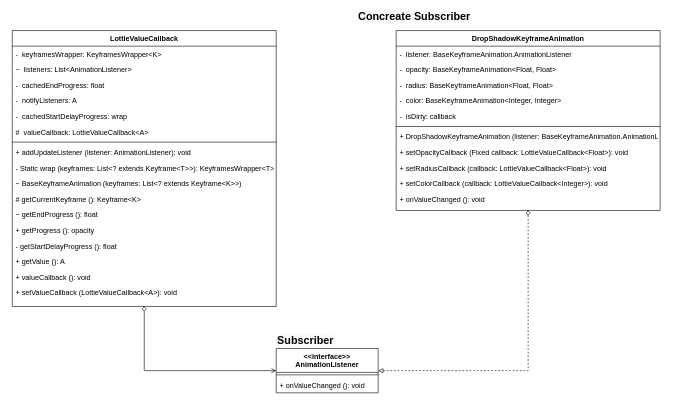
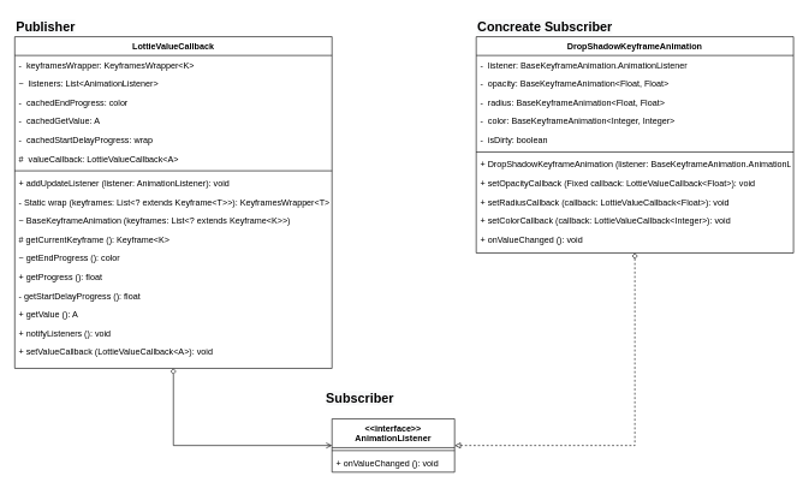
- <mxCell id="39" value="&lt;span style=&quot;color: rgb(0 , 0 , 0) ; font-family: &amp;#34;helvetica&amp;#34; ; font-size: 18px ; font-style: normal ; font-weight: 700 ; letter-spacing: normal ; text-align: center ; text-indent: 0px ; text-transform: none ; word-spacing: 0px ; background-color: rgb(248 , 249 , 250) ; display: inline ; float: none&quot;&gt;Concreate Subscriber&lt;/span&gt;" style="text;whiteSpace=wrap;html=1;" vertex="1" parent="1"><mxGeometry x="595" y="10" width="195" height="30" as="geometry" /></mxCell>
+ <mxCell id="39" value="&lt;span style=&quot;color: rgb(0 , 0 , 0) ; font-family: &amp;#34;helvetica&amp;#34; ; font-size: 18px ; font-style: normal ; font-weight: 700 ; letter-spacing: normal ; text-align: center ; text-indent: 0px ; text-transform: none ; word-spacing: 0px ; background-color: rgb(248 , 249 , 250) ; display: inline ; float: none&quot;&gt;Concreate Subscriber&lt;/span&gt;" style="text;whiteSpace=wrap;html=1;" vertex="1" parent="1"><mxGeometry x="660" y="20" width="195" height="30" as="geometry" /></mxCell>
+ <mxCell id="37" value="&lt;span style=&quot;color: rgb(0 , 0 , 0) ; font-family: &amp;#34;helvetica&amp;#34; ; font-size: 18px ; font-style: normal ; font-weight: 700 ; letter-spacing: normal ; text-align: center ; text-indent: 0px ; text-transform: none ; word-spacing: 0px ; background-color: rgb(248 , 249 , 250) ; display: inline ; float: none&quot;&gt;Publisher&lt;/span&gt;" style="text;whiteSpace=wrap;html=1;" vertex="1" parent="1"><mxGeometry x="20" y="20" width="100" height="30" as="geometry" /></mxCell>
- <mxCell id="6" value="-  cachedEndProgress: float" style="text;align=left;verticalAlign=top;spacingLeft=4;spacingRight=4;overflow=hidden;rotatable=0;points=[[0,0.5],[1,0.5]];portConstraint=eastwest;rounded=0;shadow=0;html=0;" parent="3" vertex="1"><mxGeometry y="78" width="440" height="26" as="geometry" /></mxCell>
+ <mxCell id="6" value="-  cachedEndProgress: color" style="text;align=left;verticalAlign=top;spacingLeft=4;spacingRight=4;overflow=hidden;rotatable=0;points=[[0,0.5],[1,0.5]];portConstraint=eastwest;rounded=0;shadow=0;html=0;" parent="3" vertex="1"><mxGeometry y="78" width="440" height="26" as="geometry" /></mxCell>
- <mxCell id="7" value="-  notifyListeners: A" style="text;align=left;verticalAlign=top;spacingLeft=4;spacingRight=4;overflow=hidden;rotatable=0;points=[[0,0.5],[1,0.5]];portConstraint=eastwest;rounded=0;shadow=0;html=0;" parent="3" vertex="1"><mxGeometry y="104" width="440" height="26" as="geometry" /></mxCell>
+ <mxCell id="7" value="-  cachedGetValue: A" style="text;align=left;verticalAlign=top;spacingLeft=4;spacingRight=4;overflow=hidden;rotatable=0;points=[[0,0.5],[1,0.5]];portConstraint=eastwest;rounded=0;shadow=0;html=0;" parent="3" vertex="1"><mxGeometry y="104" width="440" height="26" as="geometry" /></mxCell>
- <mxCell id="30" value="-  isDirty: callback" style="text;align=left;verticalAlign=top;spacingLeft=4;spacingRight=4;overflow=hidden;rotatable=0;points=[[0,0.5],[1,0.5]];portConstraint=eastwest;" parent="25" vertex="1"><mxGeometry y="130" width="440" height="26" as="geometry" /></mxCell>
+ <mxCell id="30" value="-  isDirty: boolean" style="text;align=left;verticalAlign=top;spacingLeft=4;spacingRight=4;overflow=hidden;rotatable=0;points=[[0,0.5],[1,0.5]];portConstraint=eastwest;" parent="25" vertex="1"><mxGeometry y="130" width="440" height="26" as="geometry" /></mxCell>
- <mxCell id="15" value="~ getEndProgress (): float" style="text;align=left;verticalAlign=top;spacingLeft=4;spacingRight=4;overflow=hidden;rotatable=0;points=[[0,0.5],[1,0.5]];portConstraint=eastwest;" parent="3" vertex="1"><mxGeometry y="294" width="440" height="26" as="geometry" /></mxCell>
+ <mxCell id="15" value="~ getEndProgress (): color" style="text;align=left;verticalAlign=top;spacingLeft=4;spacingRight=4;overflow=hidden;rotatable=0;points=[[0,0.5],[1,0.5]];portConstraint=eastwest;" parent="3" vertex="1"><mxGeometry y="294" width="440" height="26" as="geometry" /></mxCell>
- <mxCell id="16" value="+ getProgress (): opacity" style="text;align=left;verticalAlign=top;spacingLeft=4;spacingRight=4;overflow=hidden;rotatable=0;points=[[0,0.5],[1,0.5]];portConstraint=eastwest;" parent="3" vertex="1"><mxGeometry y="320" width="440" height="26" as="geometry" /></mxCell>
+ <mxCell id="16" value="+ getProgress (): float" style="text;align=left;verticalAlign=top;spacingLeft=4;spacingRight=4;overflow=hidden;rotatable=0;points=[[0,0.5],[1,0.5]];portConstraint=eastwest;" parent="3" vertex="1"><mxGeometry y="320" width="440" height="26" as="geometry" /></mxCell>
- <mxCell id="19" value="+ valueCallback (): void" style="text;align=left;verticalAlign=top;spacingLeft=4;spacingRight=4;overflow=hidden;rotatable=0;points=[[0,0.5],[1,0.5]];portConstraint=eastwest;" parent="3" vertex="1"><mxGeometry y="398" width="440" height="26" as="geometry" /></mxCell>
+ <mxCell id="19" value="+ notifyListeners (): void" style="text;align=left;verticalAlign=top;spacingLeft=4;spacingRight=4;overflow=hidden;rotatable=0;points=[[0,0.5],[1,0.5]];portConstraint=eastwest;" parent="3" vertex="1"><mxGeometry y="398" width="440" height="26" as="geometry" /></mxCell>
- <mxCell id="38" value="&lt;span style=&quot;color: rgb(0 , 0 , 0) ; font-family: &amp;#34;helvetica&amp;#34; ; font-size: 18px ; font-style: normal ; font-weight: 700 ; letter-spacing: normal ; text-align: center ; text-indent: 0px ; text-transform: none ; word-spacing: 0px ; background-color: rgb(248 , 249 , 250) ; display: inline ; float: none&quot;&gt;Subscriber&lt;/span&gt;" style="text;whiteSpace=wrap;html=1;" vertex="1" parent="1"><mxGeometry x="460" y="550" width="100" height="30" as="geometry" /></mxCell>
+ <mxCell id="38" value="&lt;span style=&quot;color: rgb(0 , 0 , 0) ; font-family: &amp;#34;helvetica&amp;#34; ; font-size: 18px ; font-style: normal ; font-weight: 700 ; letter-spacing: normal ; text-align: center ; text-indent: 0px ; text-transform: none ; word-spacing: 0px ; background-color: rgb(248 , 249 , 250) ; display: inline ; float: none&quot;&gt;Subscriber&lt;/span&gt;" style="text;whiteSpace=wrap;html=1;" vertex="1" parent="1"><mxGeometry x="450" y="535" width="100" height="30" as="geometry" /></mxCell>
